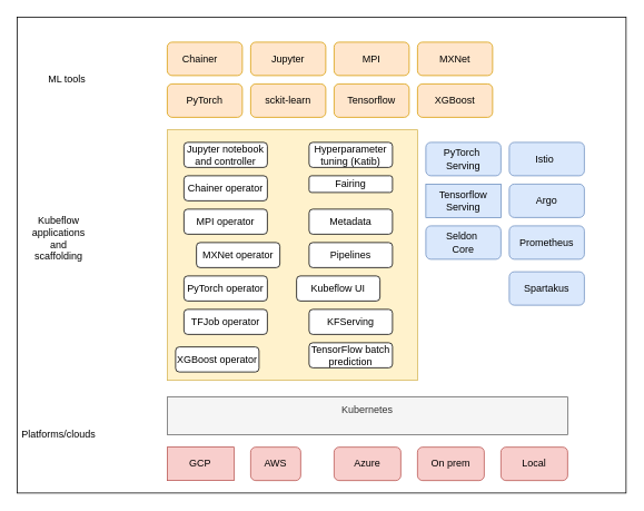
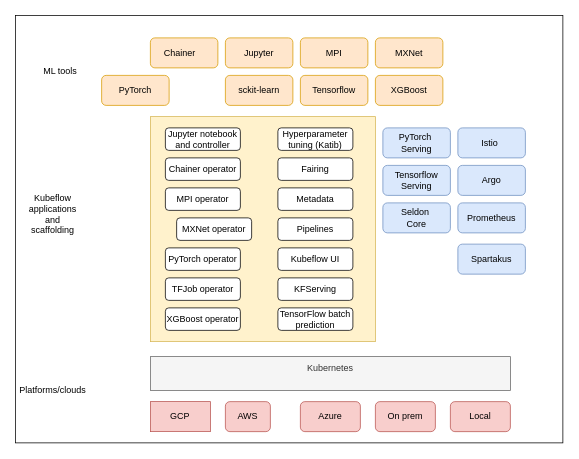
- <mxCell id="29" value="PyTorch" style="rounded=1;whiteSpace=wrap;html=1;fillColor=#ffe6cc;strokeColor=#d79b00;" vertex="1" parent="1"><mxGeometry x="200" y="100" width="90" height="40" as="geometry" /></mxCell>
+ <mxCell id="29" value="PyTorch" style="rounded=1;whiteSpace=wrap;html=1;fillColor=#ffe6cc;strokeColor=#d79b00;" vertex="1" parent="1"><mxGeometry x="135" y="100" width="90" height="40" as="geometry" /></mxCell>
- <mxCell id="7" value="Fairing" style="rounded=1;whiteSpace=wrap;html=1;" vertex="1" parent="1"><mxGeometry x="370" y="210" width="100" height="20" as="geometry" /></mxCell>
+ <mxCell id="7" value="Fairing" style="rounded=1;whiteSpace=wrap;html=1;" vertex="1" parent="1"><mxGeometry x="370" y="210" width="100" height="30" as="geometry" /></mxCell>
- <mxCell id="20" value="Tensorflow&lt;div&gt;Serving&lt;/div&gt;" style="whiteSpace=wrap;html=1;fillColor=#dae8fc;strokeColor=#6c8ebf;rounded=0;" vertex="1" parent="1"><mxGeometry x="510" y="220" width="90" height="40" as="geometry" /></mxCell>
+ <mxCell id="20" value="Tensorflow&lt;div&gt;Serving&lt;/div&gt;" style="rounded=1;whiteSpace=wrap;html=1;fillColor=#dae8fc;strokeColor=#6c8ebf;" vertex="1" parent="1"><mxGeometry x="510" y="220" width="90" height="40" as="geometry" /></mxCell>
- <mxCell id="16" value="Kubeflow UI" style="rounded=1;whiteSpace=wrap;html=1;" vertex="1" parent="1"><mxGeometry x="355" y="330" width="100" height="30" as="geometry" /></mxCell>
+ <mxCell id="16" value="Kubeflow UI" style="rounded=1;whiteSpace=wrap;html=1;" vertex="1" parent="1"><mxGeometry x="370" y="330" width="100" height="30" as="geometry" /></mxCell>
- <mxCell id="12" value="XGBoost operator" style="rounded=1;whiteSpace=wrap;html=1;" vertex="1" parent="1"><mxGeometry x="210" y="415" width="100" height="30" as="geometry" /></mxCell>
+ <mxCell id="12" value="XGBoost operator" style="rounded=1;whiteSpace=wrap;html=1;" vertex="1" parent="1"><mxGeometry x="220" y="410" width="100" height="30" as="geometry" /></mxCell>
